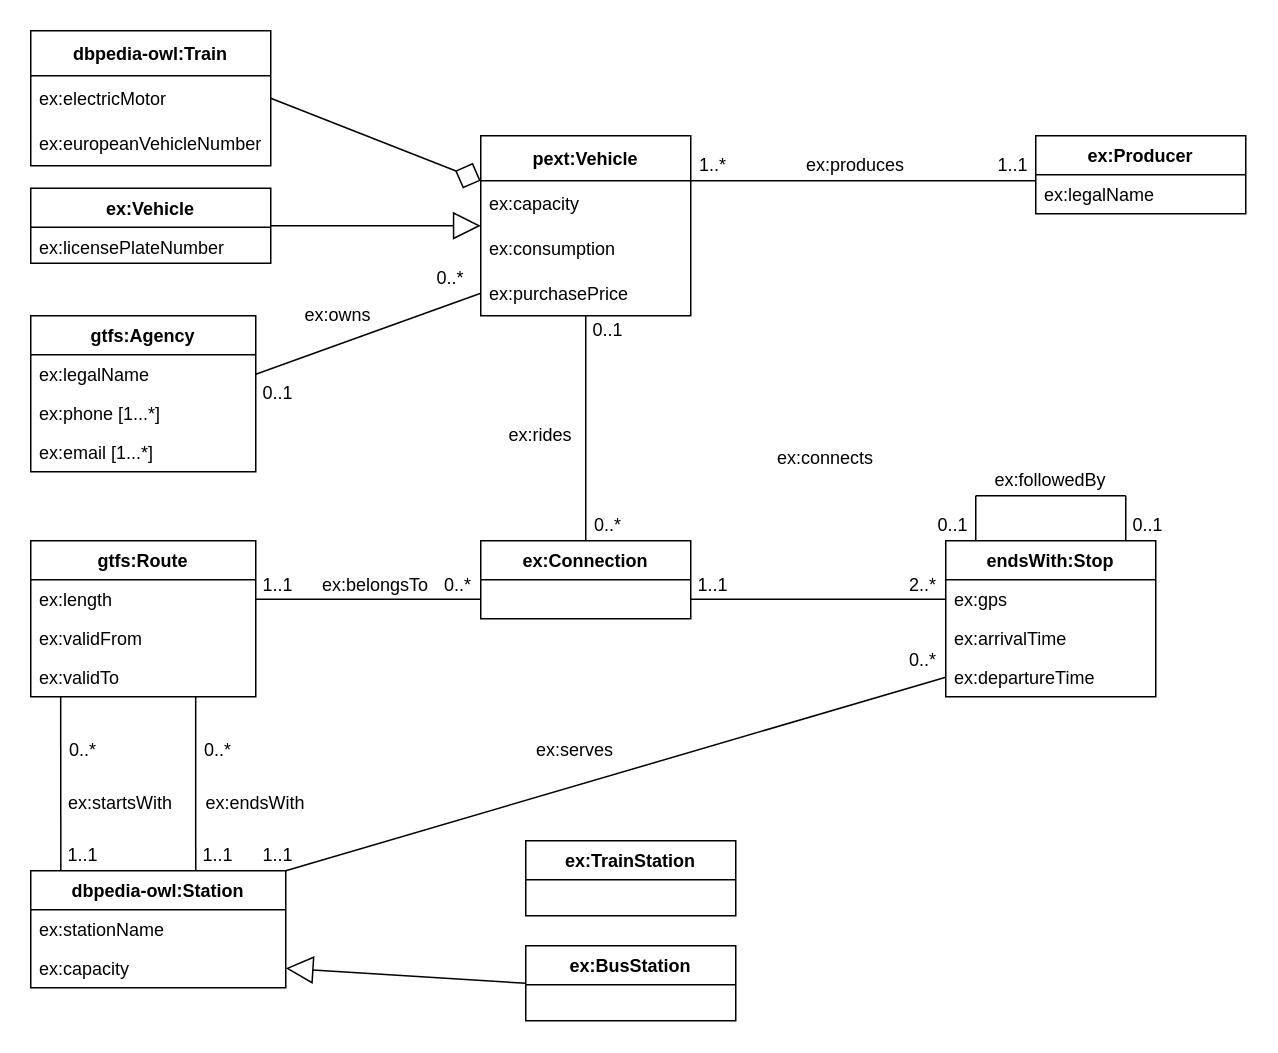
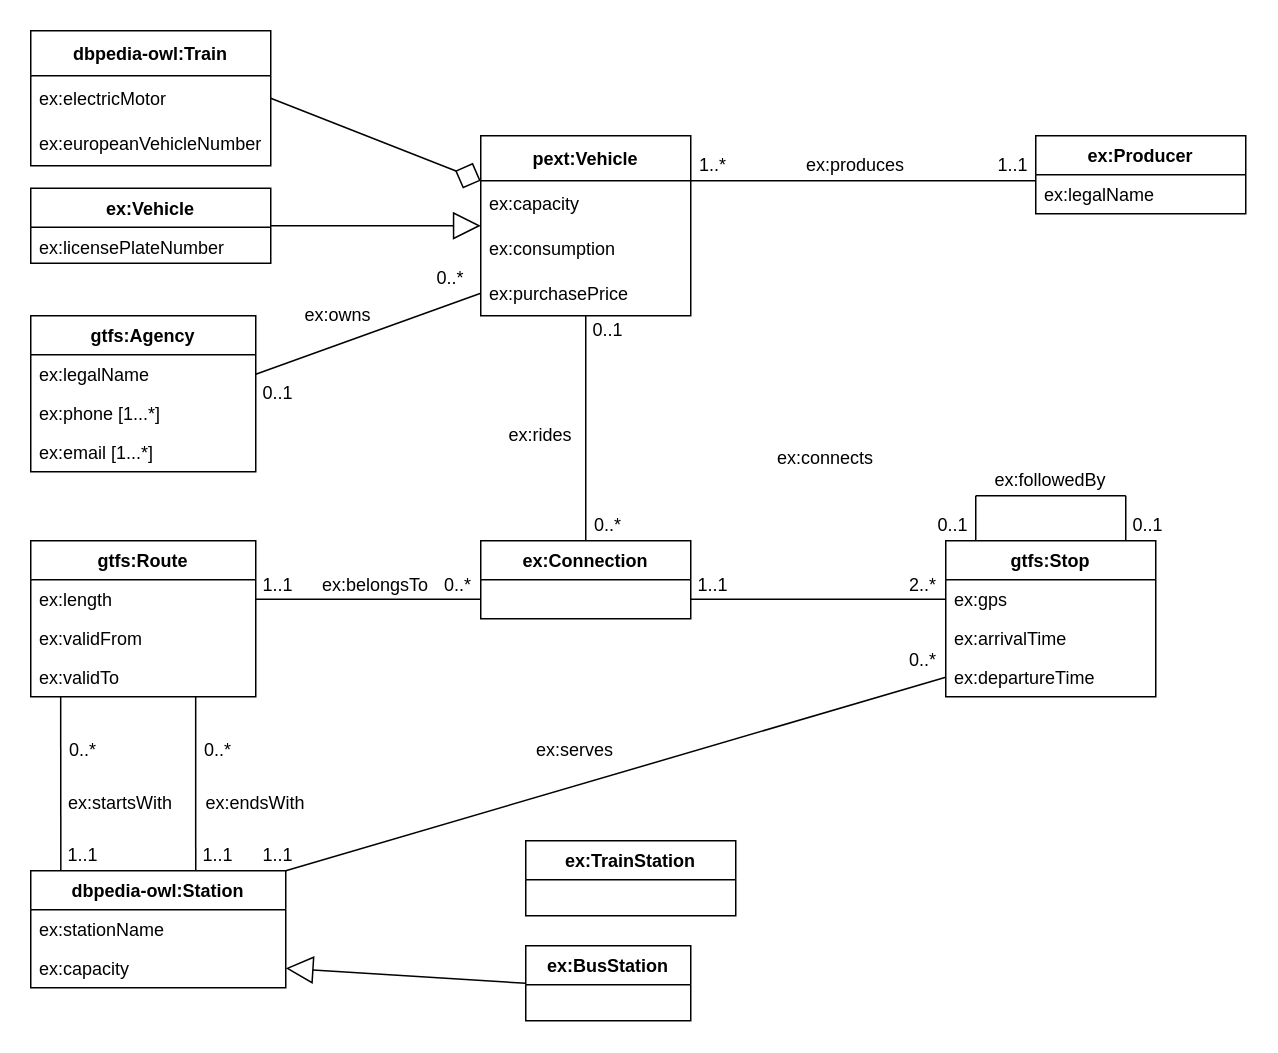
- <mxCell id="28" value="endsWith:Stop" style="swimlane;fontStyle=1;childLayout=stackLayout;horizontal=1;startSize=26;fillColor=none;horizontalStack=0;resizeParent=1;resizeParentMax=0;resizeLast=0;collapsible=1;marginBottom=0;" parent="1" vertex="1"><mxGeometry x="630" y="360" width="140" height="104" as="geometry" /></mxCell>
+ <mxCell id="28" value="gtfs:Stop" style="swimlane;fontStyle=1;childLayout=stackLayout;horizontal=1;startSize=26;fillColor=none;horizontalStack=0;resizeParent=1;resizeParentMax=0;resizeLast=0;collapsible=1;marginBottom=0;" parent="1" vertex="1"><mxGeometry x="630" y="360" width="140" height="104" as="geometry" /></mxCell>
- <mxCell id="36" value="ex:BusStation" style="swimlane;fontStyle=1;childLayout=stackLayout;horizontal=1;startSize=26;fillColor=none;horizontalStack=0;resizeParent=1;resizeParentMax=0;resizeLast=0;collapsible=1;marginBottom=0;" parent="1" vertex="1"><mxGeometry x="350" y="630" width="140" height="50" as="geometry" /></mxCell>
+ <mxCell id="36" value="ex:BusStation" style="swimlane;fontStyle=1;childLayout=stackLayout;horizontal=1;startSize=26;fillColor=none;horizontalStack=0;resizeParent=1;resizeParentMax=0;resizeLast=0;collapsible=1;marginBottom=0;" parent="1" vertex="1"><mxGeometry x="350" y="630" width="110" height="50" as="geometry" /></mxCell>
